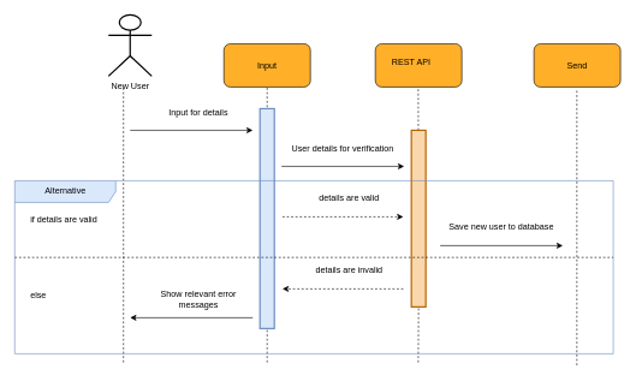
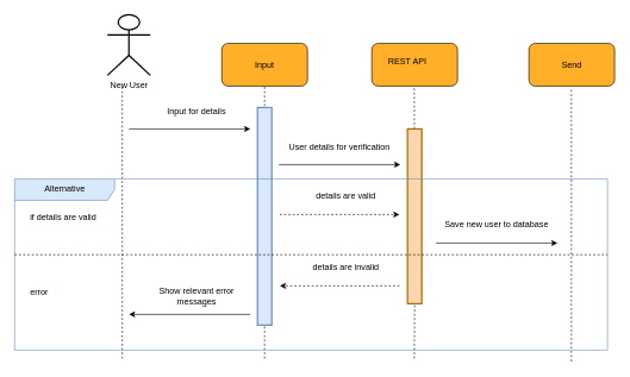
- <mxCell id="33" value="else" style="line;strokeWidth=1;dashed=1;labelPosition=center;verticalLabelPosition=bottom;align=left;verticalAlign=top;spacingLeft=20;spacingTop=15;fillColor=none;fontSize=12;" vertex="1" parent="31"><mxGeometry y="83.077" width="830" height="46.523" as="geometry" /></mxCell>
+ <mxCell id="33" value="error" style="line;strokeWidth=1;dashed=1;labelPosition=center;verticalLabelPosition=bottom;align=left;verticalAlign=top;spacingLeft=20;spacingTop=15;fillColor=none;fontSize=12;" vertex="1" parent="31"><mxGeometry y="83.077" width="830" height="46.523" as="geometry" /></mxCell>
